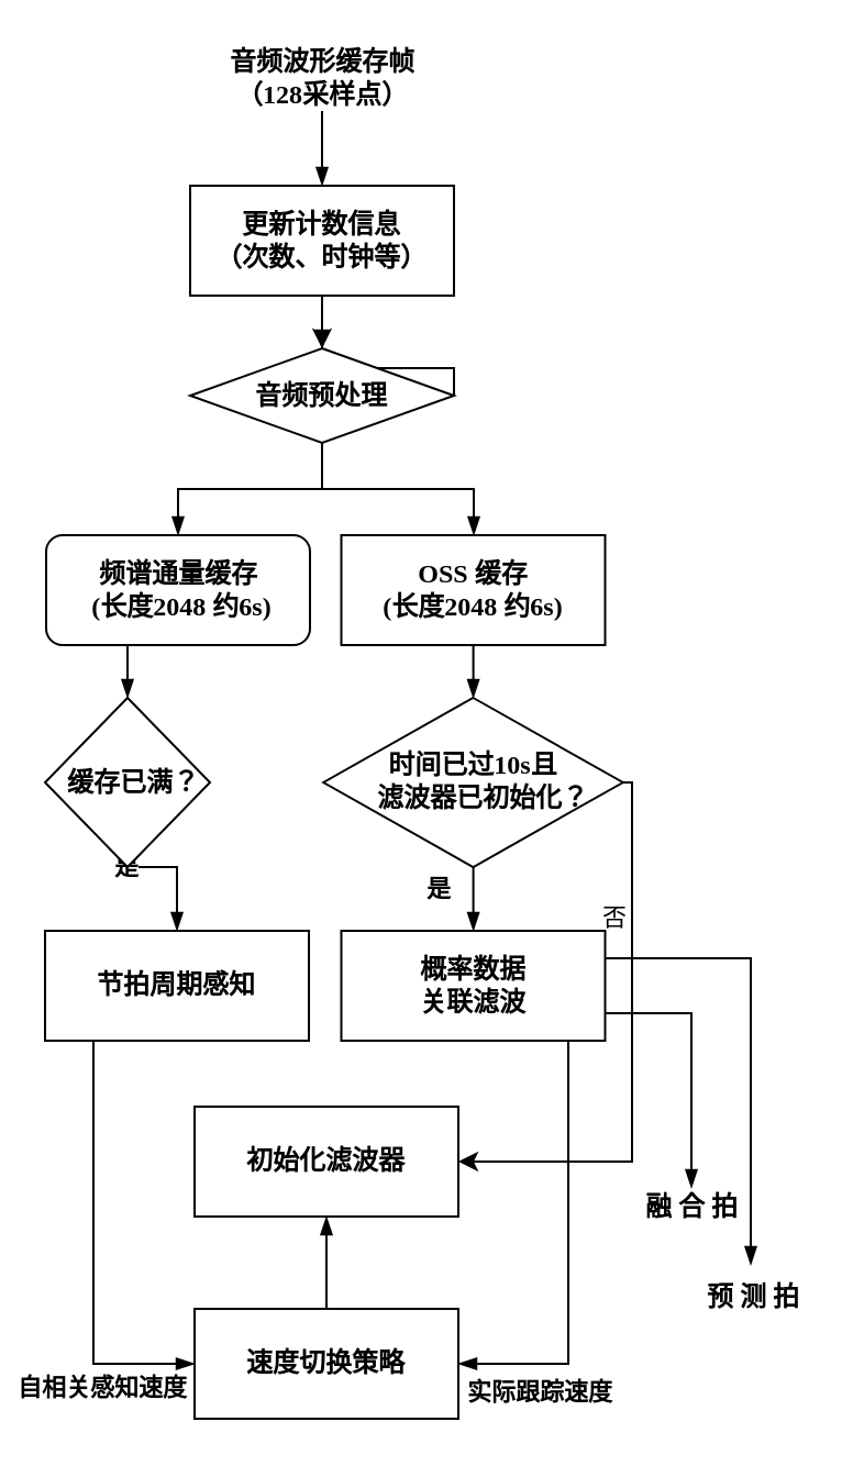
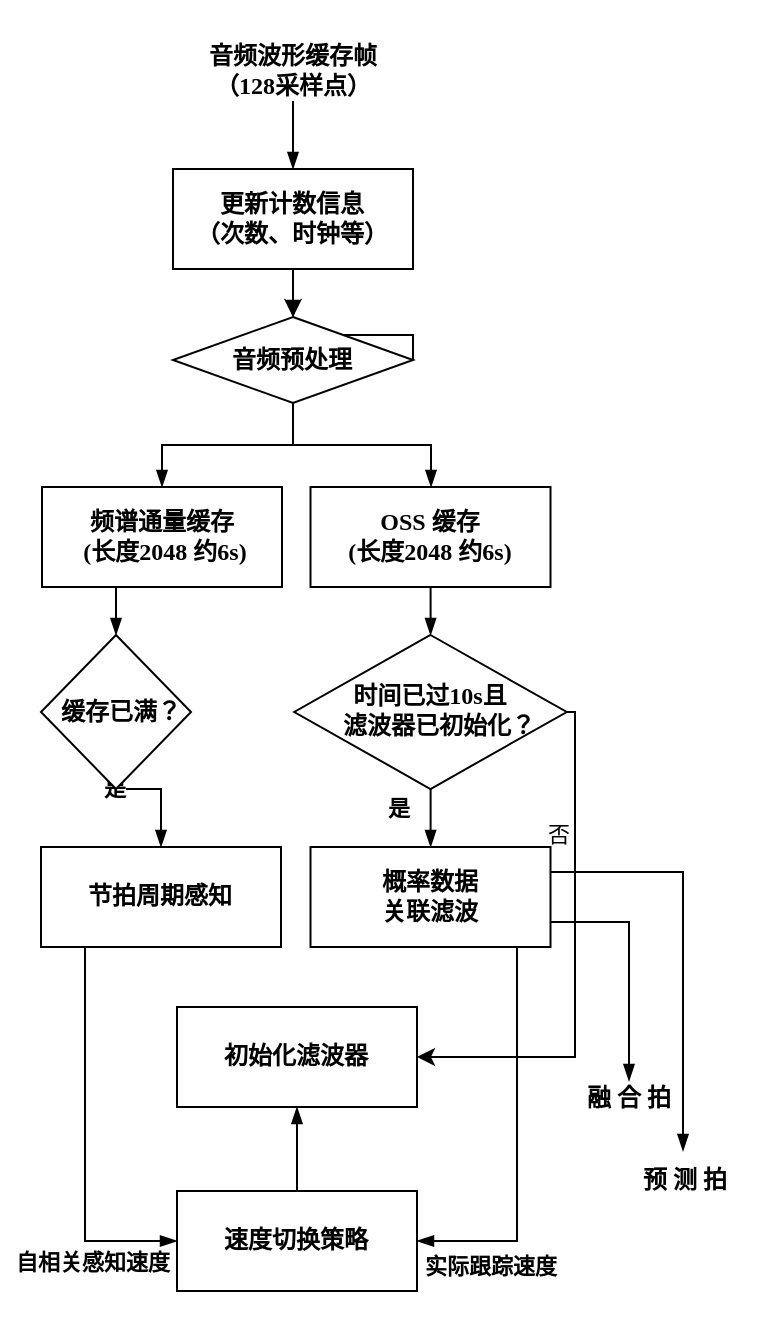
- <mxCell id="22" value="频谱通量缓存&lt;br&gt;&amp;nbsp;&lt;font&gt;(&lt;/font&gt;长度&lt;font&gt;2048&amp;nbsp;&lt;/font&gt;约&lt;font&gt;6s)&lt;/font&gt;" style="whiteSpace=wrap;html=1;fontFamily=微软雅黑;flipH=0;flipV=0;fontStyle=1;rounded=1;" parent="1" vertex="1"><mxGeometry x="20.5" y="243" width="120" height="50" as="geometry" /></mxCell>
+ <mxCell id="22" value="频谱通量缓存&lt;br&gt;&amp;nbsp;&lt;font&gt;(&lt;/font&gt;长度&lt;font&gt;2048&amp;nbsp;&lt;/font&gt;约&lt;font&gt;6s)&lt;/font&gt;" style="rounded=0;whiteSpace=wrap;html=1;fontFamily=微软雅黑;flipH=0;flipV=0;fontStyle=1" parent="1" vertex="1"><mxGeometry x="20.5" y="243" width="120" height="50" as="geometry" /></mxCell>
